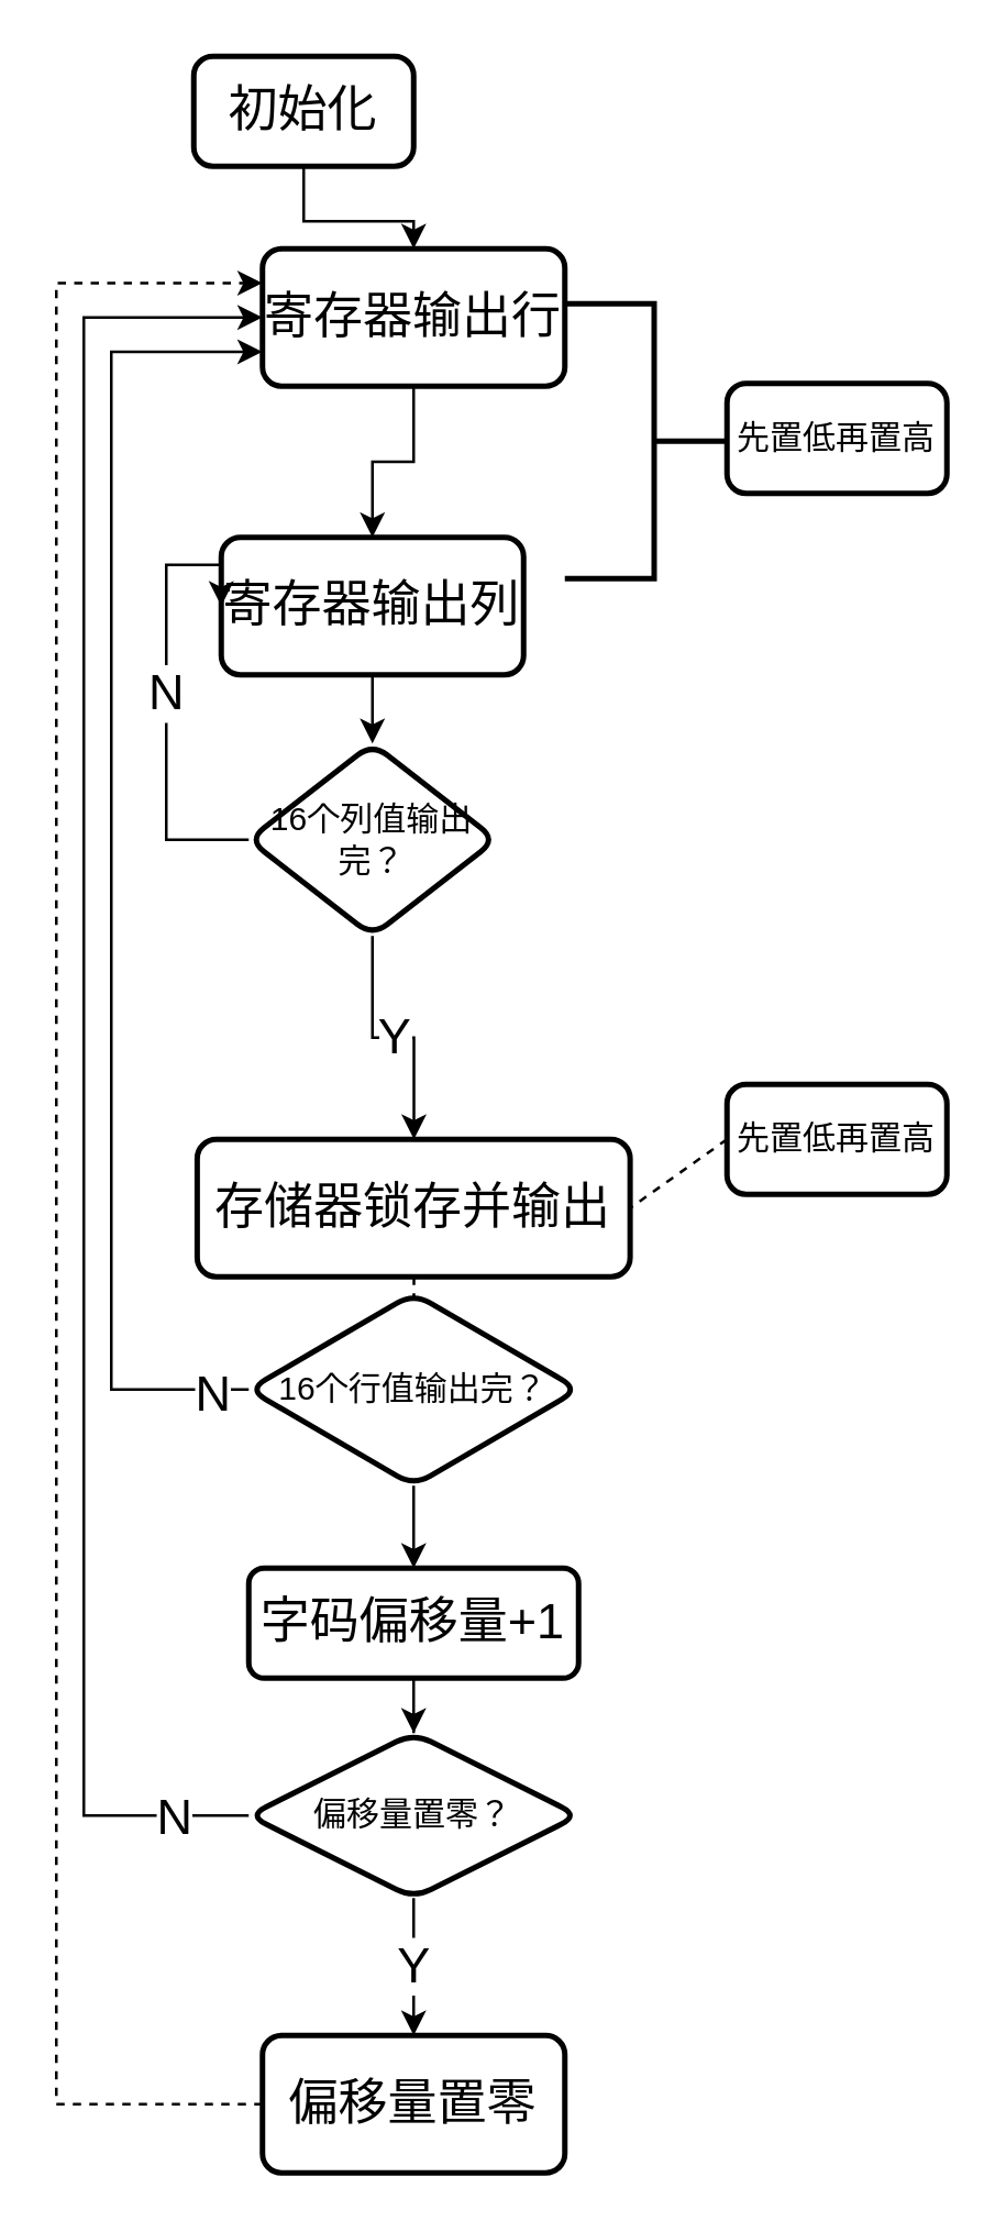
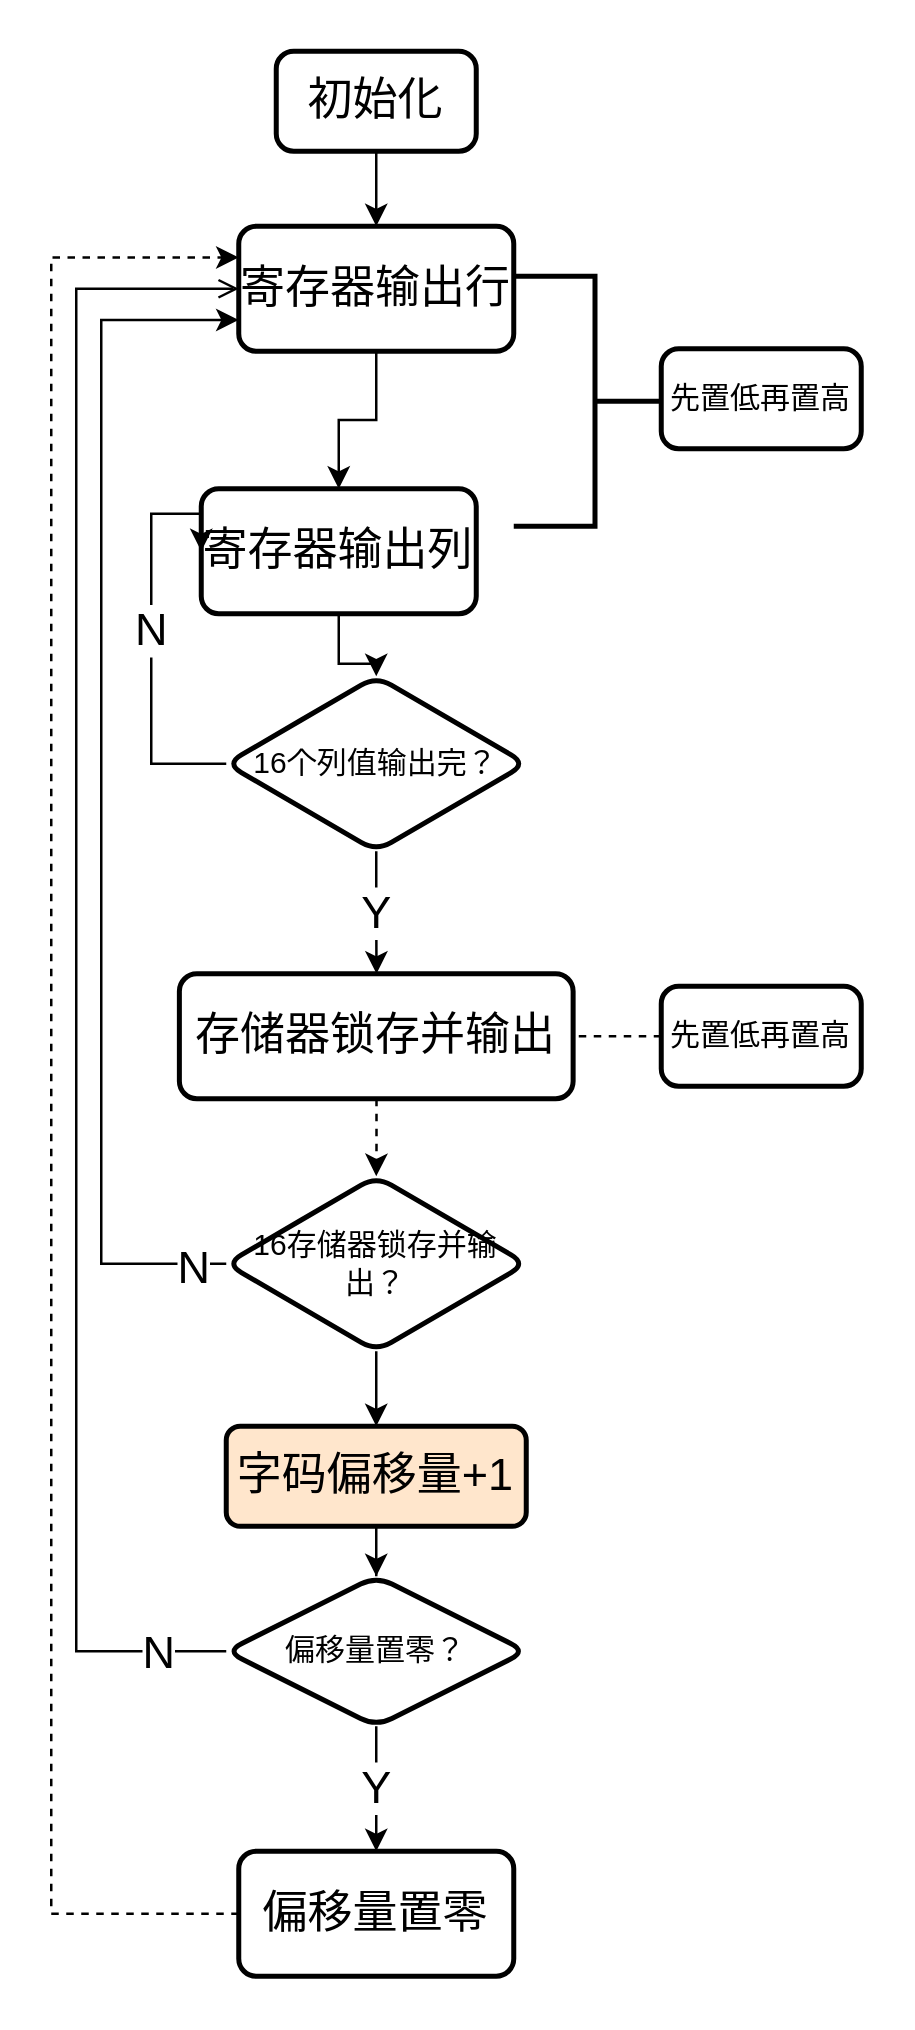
- <mxCell id="3" value="&lt;font style=&quot;font-size: 18px&quot;&gt;初始化&lt;/font&gt;" style="rounded=1;whiteSpace=wrap;html=1;absoluteArcSize=1;arcSize=14;strokeWidth=2;" vertex="1" parent="1"><mxGeometry x="70" y="20" width="80" height="40" as="geometry" /></mxCell>
+ <mxCell id="3" value="&lt;font style=&quot;font-size: 18px&quot;&gt;初始化&lt;/font&gt;" style="rounded=1;whiteSpace=wrap;html=1;absoluteArcSize=1;arcSize=14;strokeWidth=2;" vertex="1" parent="1"><mxGeometry x="110" y="20" width="80" height="40" as="geometry" /></mxCell>
- <mxCell id="19" style="edgeStyle=orthogonalEdgeStyle;rounded=0;orthogonalLoop=1;jettySize=auto;html=1;exitX=0;exitY=0.5;exitDx=0;exitDy=0;fontSize=18;entryX=0;entryY=0.5;entryDx=0;entryDy=0;" edge="1" parent="1" source="22" target="5"><mxGeometry relative="1" as="geometry"><mxPoint x="90" y="115" as="targetPoint" /><Array as="points"><mxPoint x="30" y="660" /><mxPoint x="30" y="115" /></Array></mxGeometry></mxCell>
+ <mxCell id="19" style="edgeStyle=orthogonalEdgeStyle;rounded=0;orthogonalLoop=1;jettySize=auto;html=1;exitX=0;exitY=0.5;exitDx=0;exitDy=0;fontSize=18;entryX=0;entryY=0.5;entryDx=0;entryDy=0;endArrow=open;" edge="1" parent="1" source="22" target="5"><mxGeometry relative="1" as="geometry"><mxPoint x="90" y="115" as="targetPoint" /><Array as="points"><mxPoint x="30" y="660" /><mxPoint x="30" y="115" /></Array></mxGeometry></mxCell>
- <mxCell id="10" value="16个列值输出完？" style="rhombus;whiteSpace=wrap;html=1;rounded=1;strokeWidth=2;arcSize=14;" vertex="1" parent="1"><mxGeometry x="90" y="270" width="90" height="70" as="geometry" /></mxCell>
+ <mxCell id="10" value="16个列值输出完？" style="rhombus;whiteSpace=wrap;html=1;rounded=1;strokeWidth=2;arcSize=14;" vertex="1" parent="1"><mxGeometry x="90" y="270" width="120" height="70" as="geometry" /></mxCell>
- <mxCell id="12" value="&lt;font style=&quot;font-size: 18px&quot;&gt;存储器锁存并输出&lt;/font&gt;" style="whiteSpace=wrap;html=1;rounded=1;strokeWidth=2;arcSize=14;" vertex="1" parent="1"><mxGeometry x="71.25" y="414" width="157.5" height="50" as="geometry" /></mxCell>
+ <mxCell id="12" value="&lt;font style=&quot;font-size: 18px&quot;&gt;存储器锁存并输出&lt;/font&gt;" style="whiteSpace=wrap;html=1;rounded=1;strokeWidth=2;arcSize=14;" vertex="1" parent="1"><mxGeometry x="71.25" y="389" width="157.5" height="50" as="geometry" /></mxCell>
- <mxCell id="16" value="16个行值输出完？" style="rhombus;whiteSpace=wrap;html=1;rounded=1;strokeWidth=2;arcSize=14;" vertex="1" parent="1"><mxGeometry x="90" y="470" width="120" height="70" as="geometry" /></mxCell>
+ <mxCell id="16" value="16存储器锁存并输出？" style="rhombus;whiteSpace=wrap;html=1;rounded=1;strokeWidth=2;arcSize=14;" vertex="1" parent="1"><mxGeometry x="90" y="470" width="120" height="70" as="geometry" /></mxCell>
- <mxCell id="18" value="&lt;font style=&quot;font-size: 18px&quot;&gt;字码偏移量+1&lt;/font&gt;" style="whiteSpace=wrap;html=1;rounded=1;strokeWidth=2;arcSize=14;" vertex="1" parent="1"><mxGeometry x="90" y="570" width="120" height="40" as="geometry" /></mxCell>
+ <mxCell id="18" value="&lt;font style=&quot;font-size: 18px&quot;&gt;字码偏移量+1&lt;/font&gt;" style="whiteSpace=wrap;html=1;rounded=1;strokeWidth=2;arcSize=14;fillColor=#ffe6cc;" vertex="1" parent="1"><mxGeometry x="90" y="570" width="120" height="40" as="geometry" /></mxCell>
